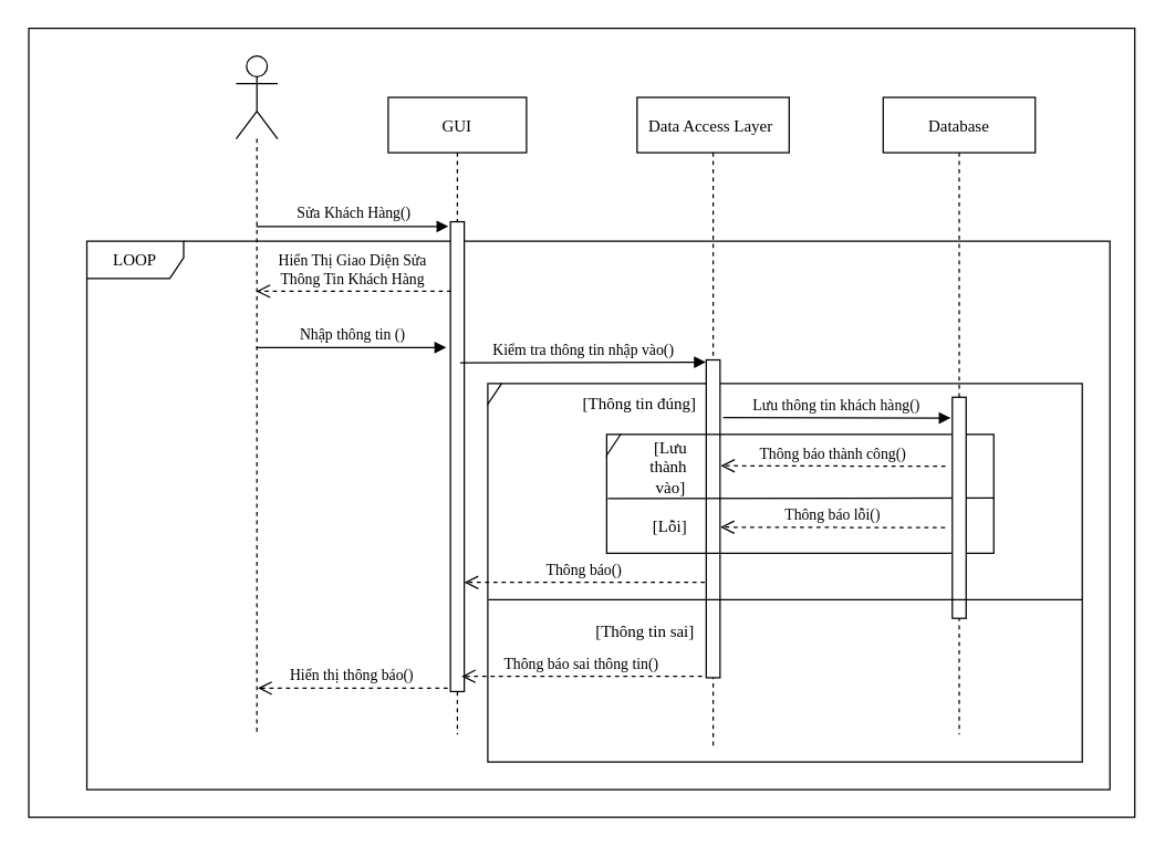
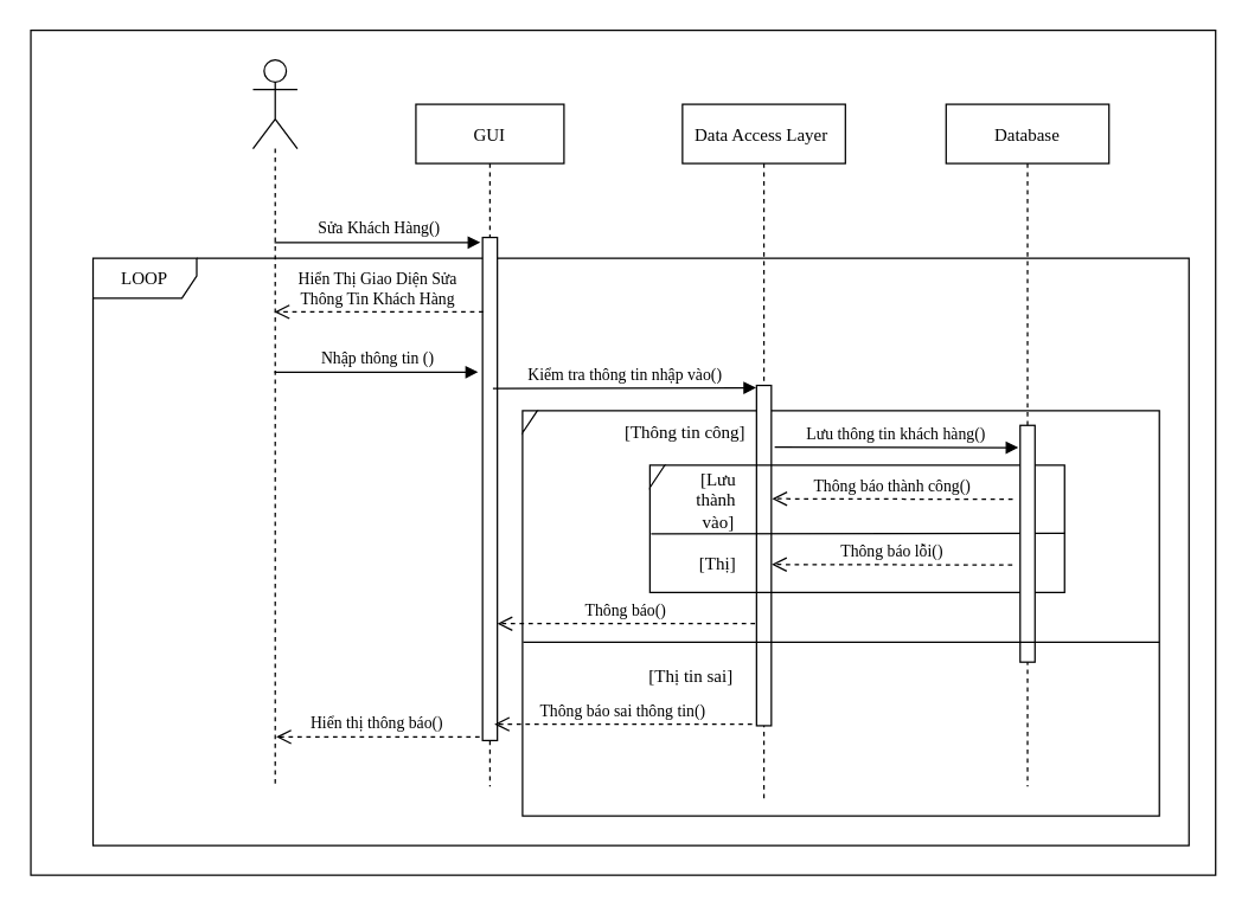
- <mxCell id="20" value="[Thông tin đúng]" style="text;html=1;strokeColor=none;fillColor=none;align=center;verticalAlign=middle;whiteSpace=wrap;rounded=0;fontFamily=Times New Roman;" parent="1" vertex="1"><mxGeometry x="412" y="277" width="100" height="30" as="geometry" /></mxCell>
+ <mxCell id="20" value="[Thông tin công]" style="text;html=1;strokeColor=none;fillColor=none;align=center;verticalAlign=middle;whiteSpace=wrap;rounded=0;fontFamily=Times New Roman;" parent="1" vertex="1"><mxGeometry x="412" y="277" width="100" height="30" as="geometry" /></mxCell>
- <mxCell id="25" value="[Lỗi]" style="text;html=1;strokeColor=none;fillColor=none;align=center;verticalAlign=middle;whiteSpace=wrap;rounded=0;fontFamily=Times New Roman;" parent="1" vertex="1"><mxGeometry x="452" y="366" width="64" height="30" as="geometry" /></mxCell>
+ <mxCell id="25" value="[Thị]" style="text;html=1;strokeColor=none;fillColor=none;align=center;verticalAlign=middle;whiteSpace=wrap;rounded=0;fontFamily=Times New Roman;" parent="1" vertex="1"><mxGeometry x="452" y="366" width="64" height="30" as="geometry" /></mxCell>
- <mxCell id="26" value="[Thông tin sai]" style="text;html=1;strokeColor=none;fillColor=none;align=center;verticalAlign=middle;whiteSpace=wrap;rounded=0;fontFamily=Times New Roman;" parent="1" vertex="1"><mxGeometry x="416" y="442" width="100" height="30" as="geometry" /></mxCell>
+ <mxCell id="26" value="[Thị tin sai]" style="text;html=1;strokeColor=none;fillColor=none;align=center;verticalAlign=middle;whiteSpace=wrap;rounded=0;fontFamily=Times New Roman;" parent="1" vertex="1"><mxGeometry x="416" y="442" width="100" height="30" as="geometry" /></mxCell>
